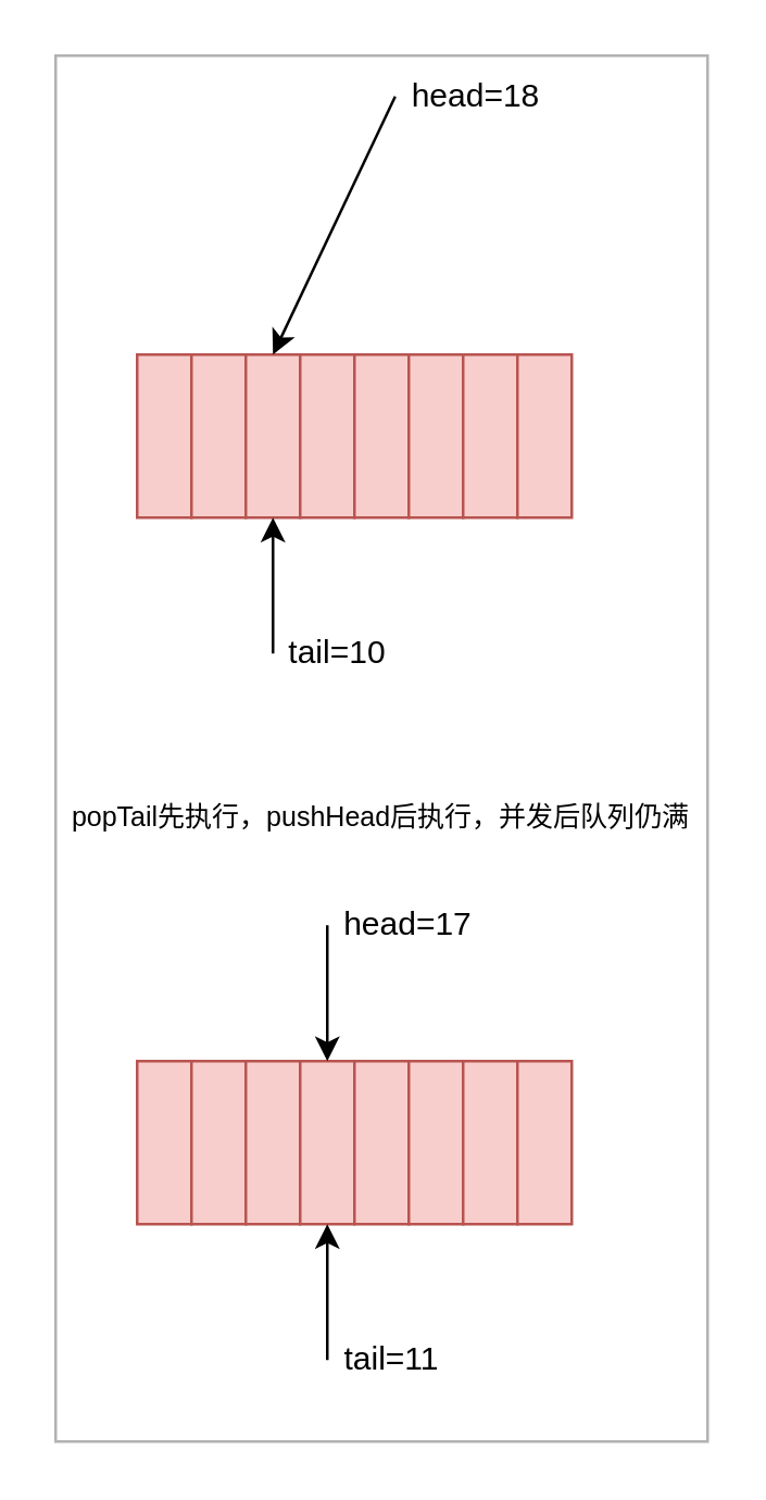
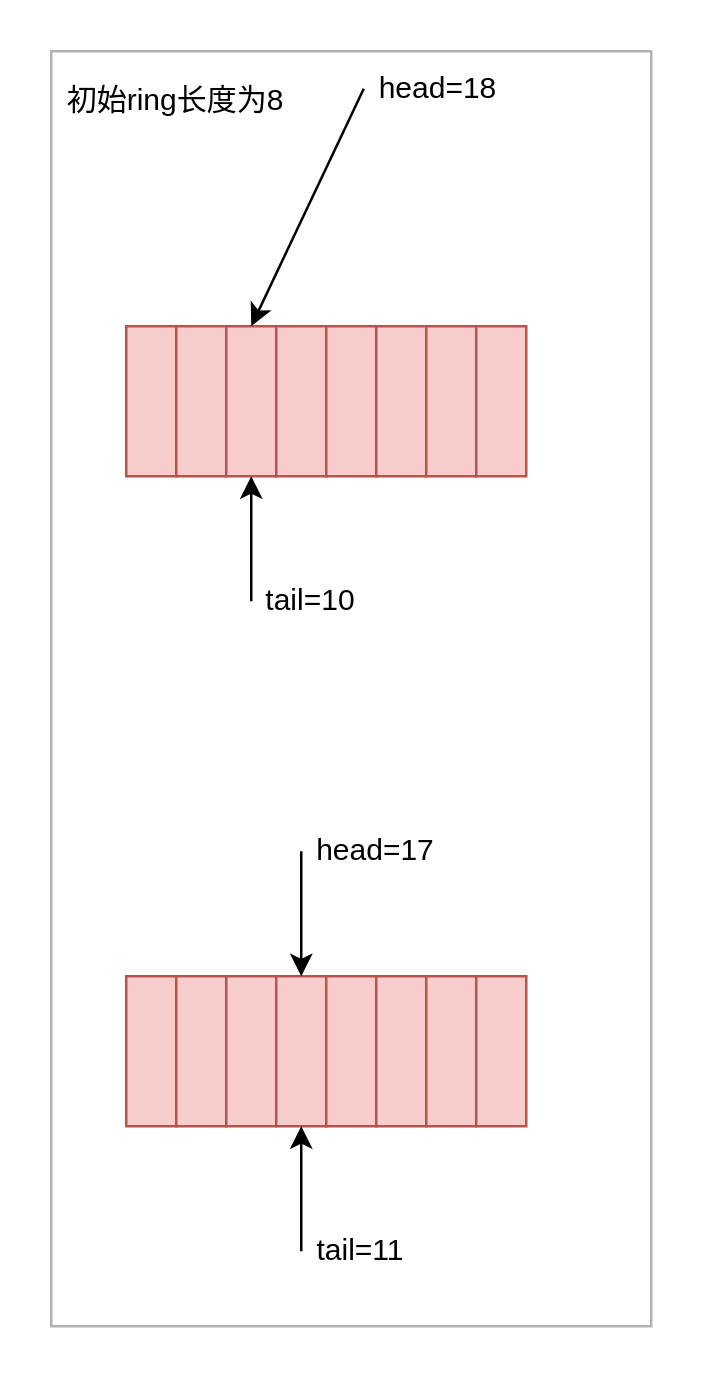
+ <mxCell id="15" value="初始ring长度为8" style="text;html=1;strokeColor=none;fillColor=none;align=center;verticalAlign=middle;whiteSpace=wrap;rounded=0;opacity=30;" vertex="1" parent="1"><mxGeometry x="20" y="20" width="100" height="40" as="geometry" /></mxCell>
- <mxCell id="16" value="popTail先执行，pushHead后执行，并发后队列仍满" style="text;html=1;strokeColor=none;fillColor=none;align=center;verticalAlign=middle;whiteSpace=wrap;rounded=0;opacity=30;fontSize=10;" vertex="1" parent="1"><mxGeometry x="20" y="280" width="240" height="40" as="geometry" /></mxCell>
